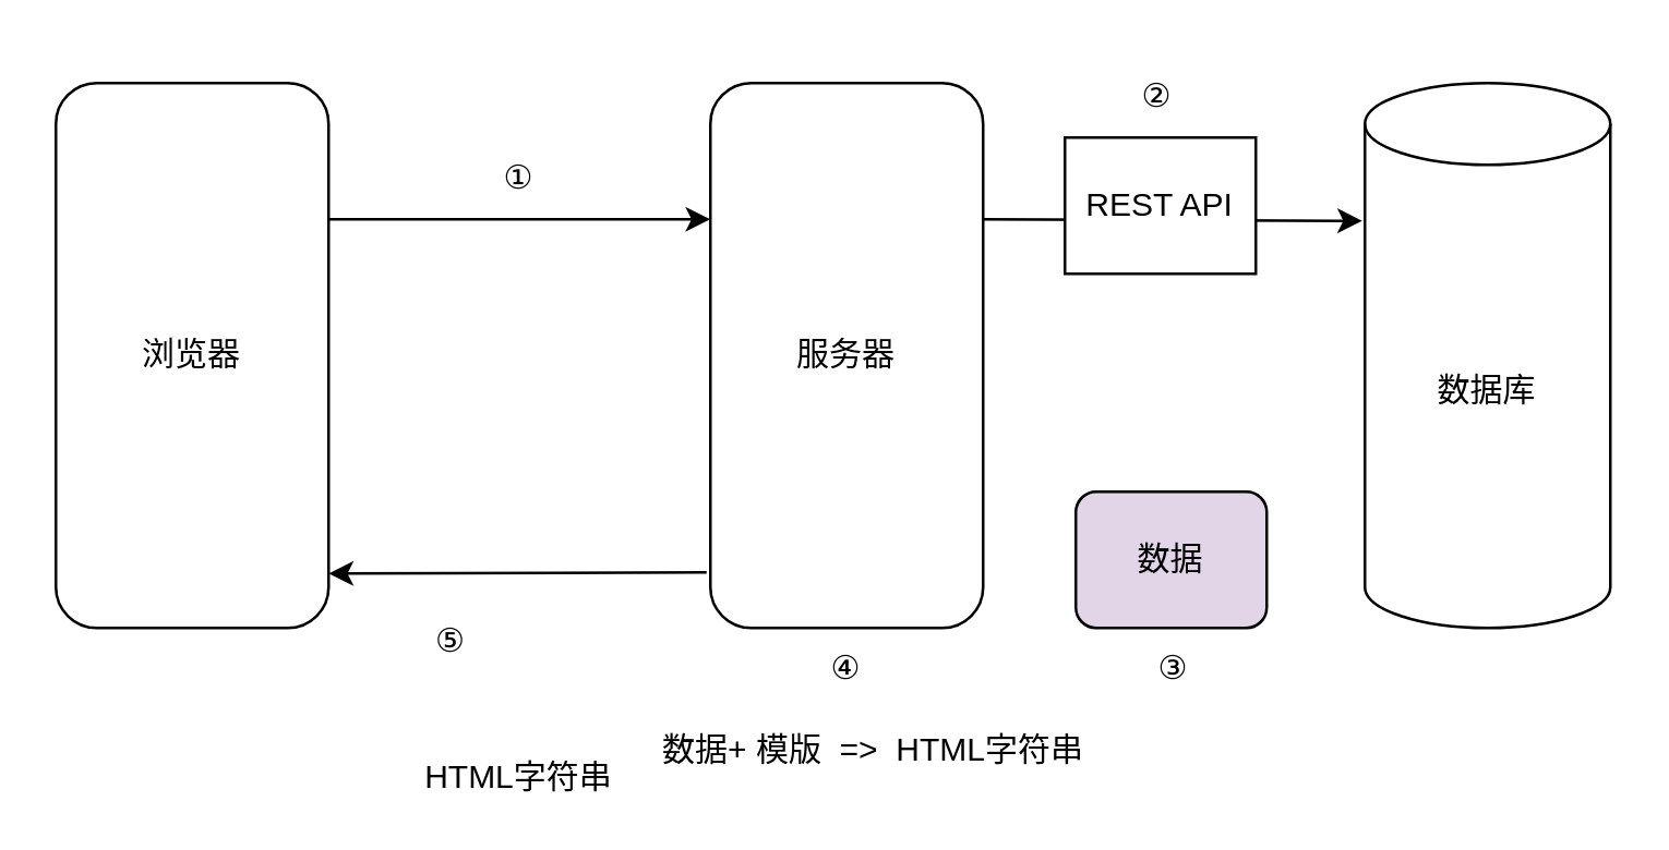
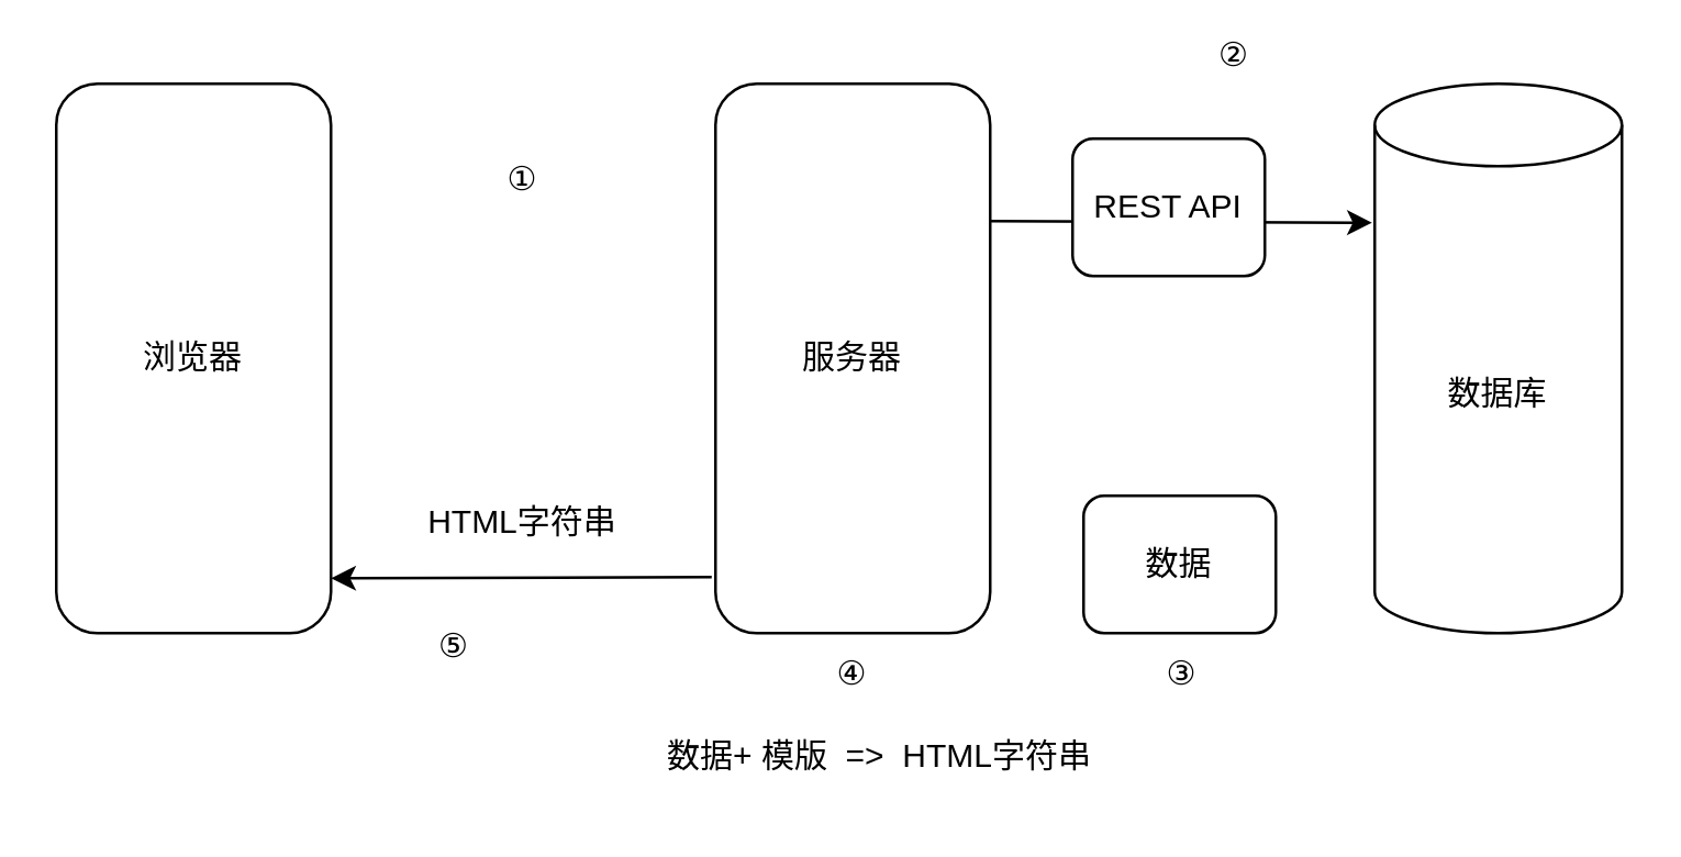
- <mxCell id="8" value="②" style="text;html=1;strokeColor=none;fillColor=none;align=center;verticalAlign=middle;whiteSpace=wrap;rounded=0;" vertex="1" parent="1"><mxGeometry x="394" y="20" width="60" height="30" as="geometry" /></mxCell>
+ <mxCell id="8" value="②" style="text;html=1;strokeColor=none;fillColor=none;align=center;verticalAlign=middle;whiteSpace=wrap;rounded=0;" vertex="1" parent="1"><mxGeometry x="419" y="5" width="60" height="30" as="geometry" /></mxCell>
- <mxCell id="9" value="REST API" style="whiteSpace=wrap;html=1;rounded=0;" vertex="1" parent="1"><mxGeometry x="390" y="50" width="70" height="50" as="geometry" /></mxCell>
+ <mxCell id="9" value="REST API" style="rounded=1;whiteSpace=wrap;html=1;" vertex="1" parent="1"><mxGeometry x="390" y="50" width="70" height="50" as="geometry" /></mxCell>
- <mxCell id="5" value="" style="endArrow=classic;html=1;exitX=1;exitY=0.25;exitDx=0;exitDy=0;entryX=0;entryY=0.25;entryDx=0;entryDy=0;" edge="1" parent="1" source="2" target="3"><mxGeometry width="50" height="50" relative="1" as="geometry"><mxPoint x="370" y="230" as="sourcePoint" /><mxPoint x="420" y="180" as="targetPoint" /></mxGeometry></mxCell>
- <mxCell id="11" value="数据" style="rounded=1;whiteSpace=wrap;html=1;fillColor=#e1d5e7;" vertex="1" parent="1"><mxGeometry x="394" y="180" width="70" height="50" as="geometry" /></mxCell>
+ <mxCell id="11" value="数据" style="rounded=1;whiteSpace=wrap;html=1;" vertex="1" parent="1"><mxGeometry x="394" y="180" width="70" height="50" as="geometry" /></mxCell>
- <mxCell id="16" value="HTML字符串" style="text;html=1;strokeColor=none;fillColor=none;align=center;verticalAlign=middle;whiteSpace=wrap;rounded=0;" vertex="1" parent="1"><mxGeometry x="150" y="275" width="80" height="20" as="geometry" /></mxCell>
+ <mxCell id="16" value="HTML字符串" style="text;html=1;strokeColor=none;fillColor=none;align=center;verticalAlign=middle;whiteSpace=wrap;rounded=0;" vertex="1" parent="1"><mxGeometry x="150" y="180" width="80" height="20" as="geometry" /></mxCell>
